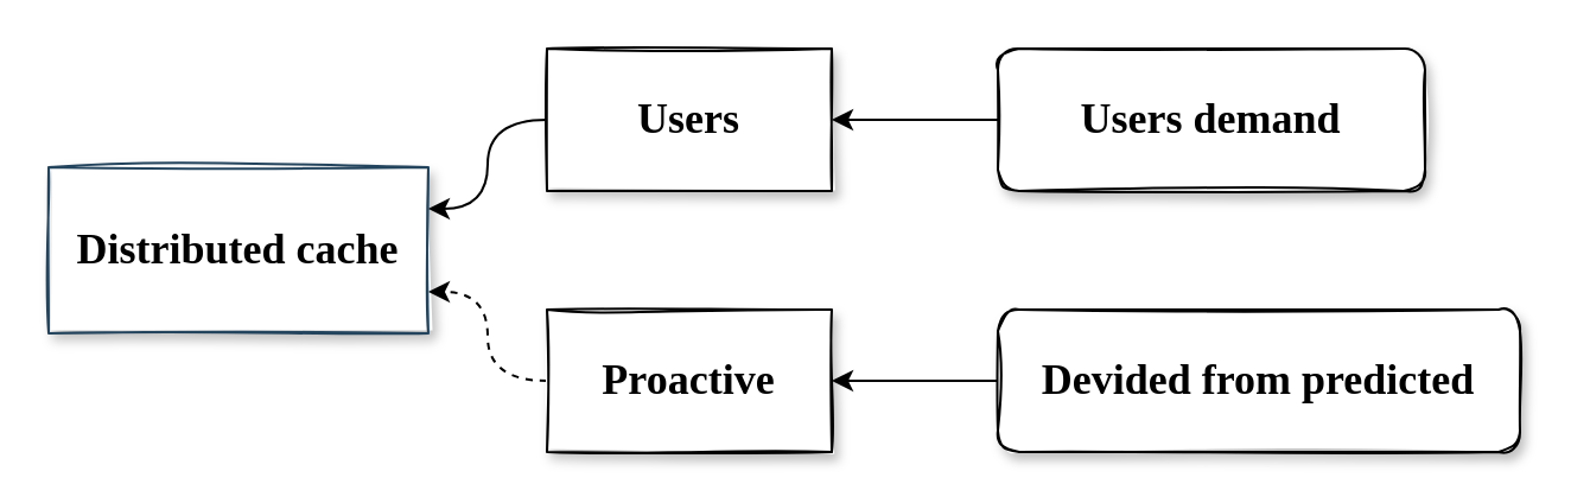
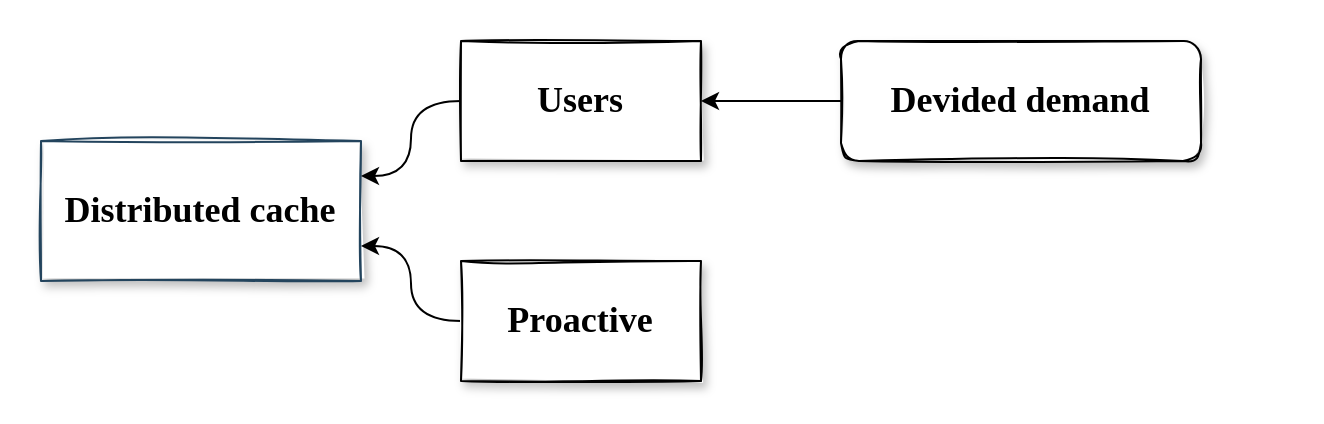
- <mxCell id="10" value="&lt;h2&gt;&lt;font face=&quot;Garamond&quot;&gt;Users demand&lt;/font&gt;&lt;/h2&gt;" style="rounded=1;whiteSpace=wrap;html=1;shadow=1;glass=0;sketch=1;fillColor=#FFFFFF;" vertex="1" parent="1"><mxGeometry x="420" y="20" width="180" height="60" as="geometry" /></mxCell>
+ <mxCell id="10" value="&lt;h2&gt;&lt;font face=&quot;Garamond&quot;&gt;Devided demand&lt;/font&gt;&lt;/h2&gt;" style="rounded=1;whiteSpace=wrap;html=1;shadow=1;glass=0;sketch=1;fillColor=#FFFFFF;" vertex="1" parent="1"><mxGeometry x="420" y="20" width="180" height="60" as="geometry" /></mxCell>
- <mxCell id="5" style="edgeStyle=orthogonalEdgeStyle;curved=1;rounded=0;orthogonalLoop=1;jettySize=auto;html=1;exitX=0;exitY=0.5;exitDx=0;exitDy=0;entryX=1;entryY=0.75;entryDx=0;entryDy=0;dashed=1;" edge="1" parent="1" source="6" target="2"><mxGeometry relative="1" as="geometry" /></mxCell>
+ <mxCell id="5" style="edgeStyle=orthogonalEdgeStyle;curved=1;rounded=0;orthogonalLoop=1;jettySize=auto;html=1;exitX=0;exitY=0.5;exitDx=0;exitDy=0;entryX=1;entryY=0.75;entryDx=0;entryDy=0;" edge="1" parent="1" source="6" target="2"><mxGeometry relative="1" as="geometry" /></mxCell>
- <mxCell id="7" style="edgeStyle=orthogonalEdgeStyle;curved=1;rounded=0;orthogonalLoop=1;jettySize=auto;html=1;exitX=0;exitY=0.5;exitDx=0;exitDy=0;entryX=1;entryY=0.5;entryDx=0;entryDy=0;" edge="1" parent="1" source="8" target="6"><mxGeometry relative="1" as="geometry" /></mxCell>
- <mxCell id="8" value="&lt;h2&gt;&lt;font face=&quot;Garamond&quot;&gt;Devided from predicted&lt;/font&gt;&lt;/h2&gt;" style="rounded=1;whiteSpace=wrap;html=1;shadow=1;glass=0;sketch=1;fillColor=#FFFFFF;" vertex="1" parent="1"><mxGeometry x="420" y="130" width="220" height="60" as="geometry" /></mxCell>
